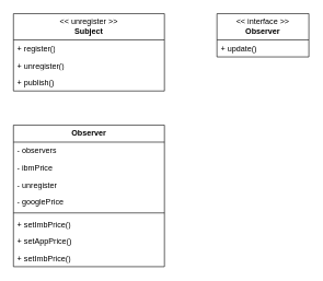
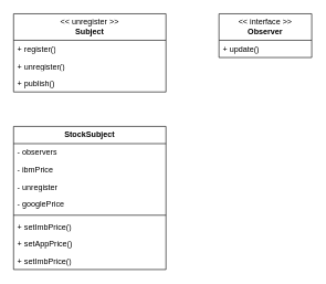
- <mxCell id="8" value="&lt;b&gt;Observer&lt;/b&gt;" style="swimlane;fontStyle=0;childLayout=stackLayout;horizontal=1;startSize=26;fillColor=none;horizontalStack=0;resizeParent=1;resizeParentMax=0;resizeLast=0;collapsible=1;marginBottom=0;whiteSpace=wrap;html=1;" vertex="1" parent="1"><mxGeometry x="20" y="190" width="230" height="216" as="geometry" /></mxCell>
+ <mxCell id="8" value="&lt;b&gt;StockSubject&lt;/b&gt;" style="swimlane;fontStyle=0;childLayout=stackLayout;horizontal=1;startSize=26;fillColor=none;horizontalStack=0;resizeParent=1;resizeParentMax=0;resizeLast=0;collapsible=1;marginBottom=0;whiteSpace=wrap;html=1;" vertex="1" parent="1"><mxGeometry x="20" y="190" width="230" height="216" as="geometry" /></mxCell>
